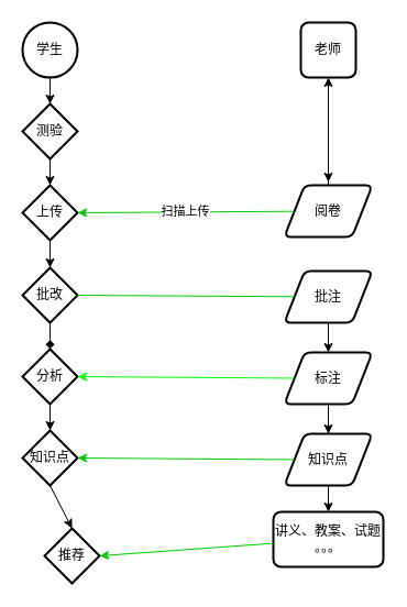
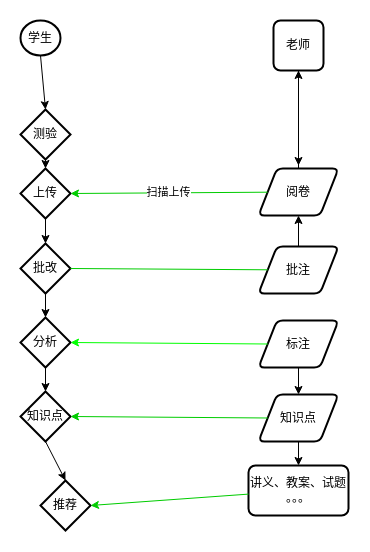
- <mxCell id="2" value="学生" style="strokeWidth=2;html=1;shape=mxgraph.flowchart.start_2;whiteSpace=wrap;flipV=0;" vertex="1" parent="1"><mxGeometry x="20" y="20" width="50" height="50" as="geometry" /></mxCell>
+ <mxCell id="2" value="学生" style="strokeWidth=2;html=1;shape=mxgraph.flowchart.start_2;whiteSpace=wrap;flipV=0;" vertex="1" parent="1"><mxGeometry x="20" y="20" width="40" height="35" as="geometry" /></mxCell>
- <mxCell id="3" value="测验" style="strokeWidth=2;html=1;shape=mxgraph.flowchart.decision;whiteSpace=wrap;aspect=fixed;flipV=0;" vertex="1" parent="1"><mxGeometry x="20" y="94" width="50" height="50" as="geometry" /></mxCell>
+ <mxCell id="3" value="测验" style="strokeWidth=2;html=1;shape=mxgraph.flowchart.decision;whiteSpace=wrap;aspect=fixed;flipV=0;" vertex="1" parent="1"><mxGeometry x="20" y="109" width="50" height="50" as="geometry" /></mxCell>
- <mxCell id="17" style="edgeStyle=none;rounded=0;orthogonalLoop=1;jettySize=auto;html=1;exitX=0.5;exitY=1;exitDx=0;exitDy=0;entryX=0.5;entryY=0;entryDx=0;entryDy=0;" edge="1" parent="1" source="18" target="21"><mxGeometry relative="1" as="geometry" /></mxCell>
+ <mxCell id="17" style="edgeStyle=none;rounded=0;orthogonalLoop=1;jettySize=auto;html=1;exitX=0.5;exitY=1;exitDx=0;exitDy=0;" edge="1" parent="1" source="18" target="29"><mxGeometry relative="1" as="geometry" /></mxCell>
- <mxCell id="14" style="edgeStyle=none;rounded=0;orthogonalLoop=1;jettySize=auto;html=1;exitX=0.5;exitY=1;exitDx=0;exitDy=0;exitPerimeter=0;entryX=0.5;entryY=0;entryDx=0;entryDy=0;entryPerimeter=0;endArrow=diamond;" edge="1" parent="1" source="5" target="6"><mxGeometry relative="1" as="geometry" /></mxCell>
+ <mxCell id="14" style="edgeStyle=none;rounded=0;orthogonalLoop=1;jettySize=auto;html=1;exitX=0.5;exitY=1;exitDx=0;exitDy=0;exitPerimeter=0;entryX=0.5;entryY=0;entryDx=0;entryDy=0;entryPerimeter=0;" edge="1" parent="1" source="5" target="6"><mxGeometry relative="1" as="geometry" /></mxCell>
